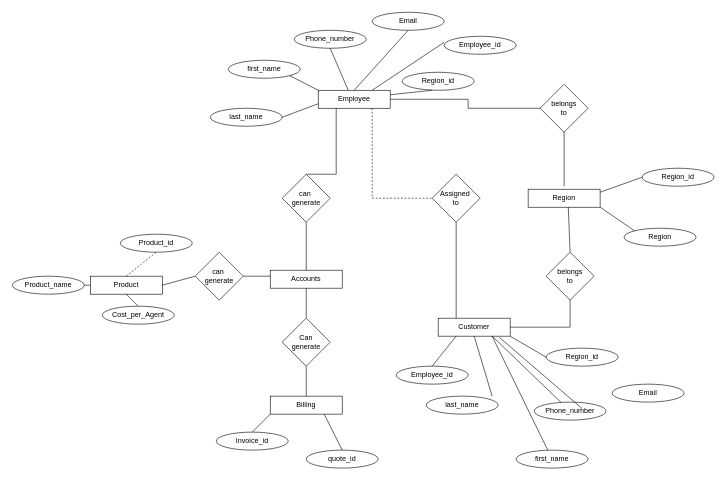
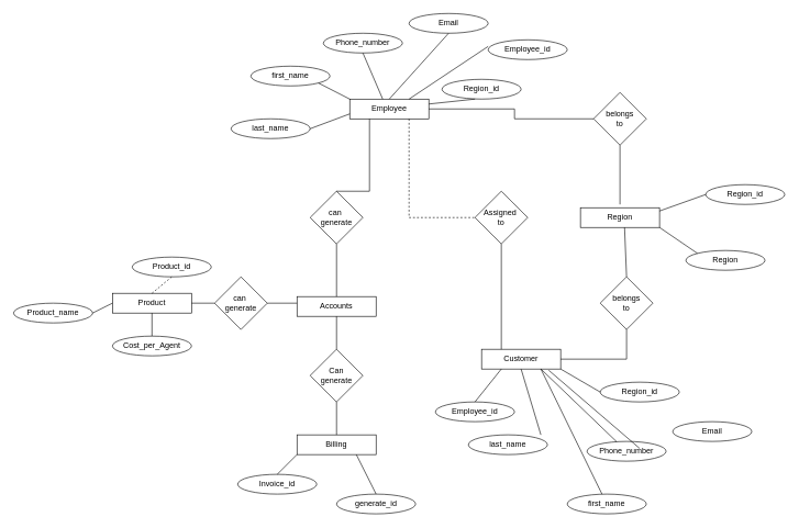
- <mxCell id="2" value="Product" style="rounded=0;whiteSpace=wrap;html=1;" vertex="1" parent="1"><mxGeometry x="150" y="460" width="120" height="30" as="geometry" /></mxCell>
+ <mxCell id="2" value="Product" style="rounded=0;whiteSpace=wrap;html=1;" vertex="1" parent="1"><mxGeometry x="170" y="445" width="120" height="30" as="geometry" /></mxCell>
- <mxCell id="27" value="quote_id" style="ellipse;whiteSpace=wrap;html=1;" vertex="1" parent="1"><mxGeometry x="510" y="750" width="120" height="30" as="geometry" /></mxCell>
+ <mxCell id="27" value="generate_id" style="ellipse;whiteSpace=wrap;html=1;" vertex="1" parent="1"><mxGeometry x="510" y="750" width="120" height="30" as="geometry" /></mxCell>
